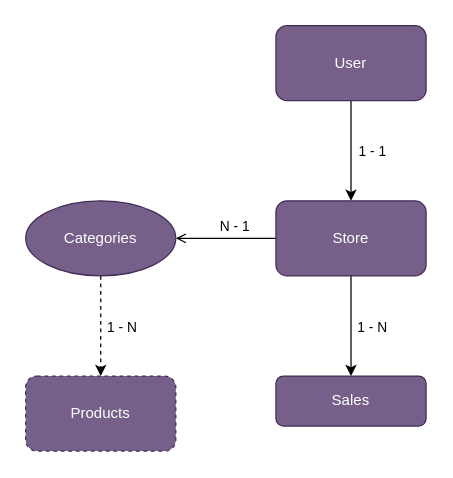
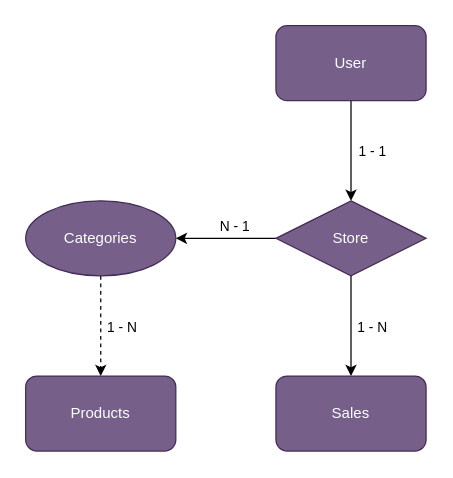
- <mxCell id="5" value="" style="edgeStyle=none;html=1;endArrow=open;" edge="1" parent="1" source="9" target="12"><mxGeometry relative="1" as="geometry" /></mxCell>
+ <mxCell id="5" value="" style="edgeStyle=none;html=1;" edge="1" parent="1" source="9" target="12"><mxGeometry relative="1" as="geometry" /></mxCell>
- <mxCell id="9" value="Store&lt;br&gt;" style="rounded=1;whiteSpace=wrap;html=1;fillColor=#76608a;fontColor=#ffffff;strokeColor=#432D57;" vertex="1" parent="1"><mxGeometry x="220" y="160" width="120" height="60" as="geometry" /></mxCell>
+ <mxCell id="9" value="Store&lt;br&gt;" style="rhombus;whiteSpace=wrap;html=1;fillColor=#76608a;fontColor=#ffffff;strokeColor=#432D57;" vertex="1" parent="1"><mxGeometry x="220" y="160" width="120" height="60" as="geometry" /></mxCell>
- <mxCell id="14" value="Sales&lt;br&gt;" style="rounded=1;whiteSpace=wrap;html=1;fillColor=#76608a;fontColor=#ffffff;strokeColor=#432D57;glass=0;shadow=0;sketch=0;" vertex="1" parent="1"><mxGeometry x="220" y="300" width="120" height="40" as="geometry" /></mxCell>
+ <mxCell id="14" value="Sales&lt;br&gt;" style="rounded=1;whiteSpace=wrap;html=1;fillColor=#76608a;fontColor=#ffffff;strokeColor=#432D57;glass=0;shadow=0;sketch=0;" vertex="1" parent="1"><mxGeometry x="220" y="300" width="120" height="60" as="geometry" /></mxCell>
- <mxCell id="13" value="Products" style="rounded=1;whiteSpace=wrap;html=1;fillColor=#76608a;fontColor=#ffffff;strokeColor=#432D57;glass=0;shadow=0;sketch=0;dashed=1;" vertex="1" parent="1"><mxGeometry x="20" y="300" width="120" height="60" as="geometry" /></mxCell>
+ <mxCell id="13" value="Products" style="rounded=1;whiteSpace=wrap;html=1;fillColor=#76608a;fontColor=#ffffff;strokeColor=#432D57;glass=0;shadow=0;sketch=0;" vertex="1" parent="1"><mxGeometry x="20" y="300" width="120" height="60" as="geometry" /></mxCell>
